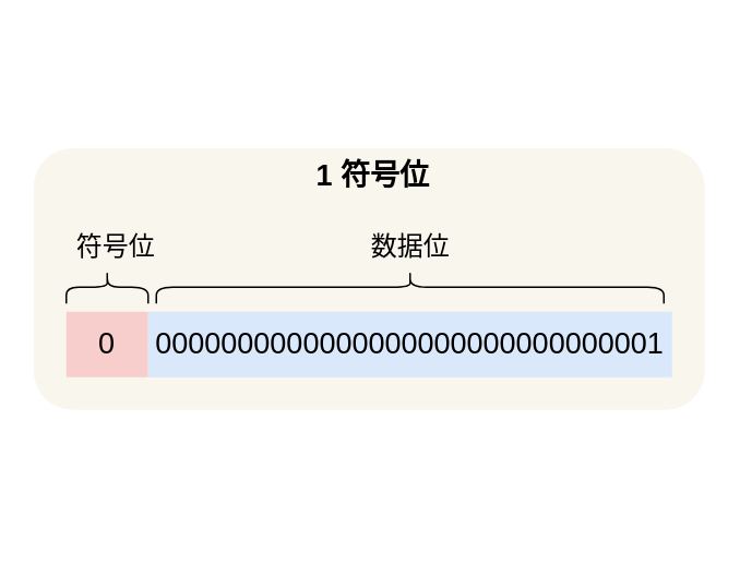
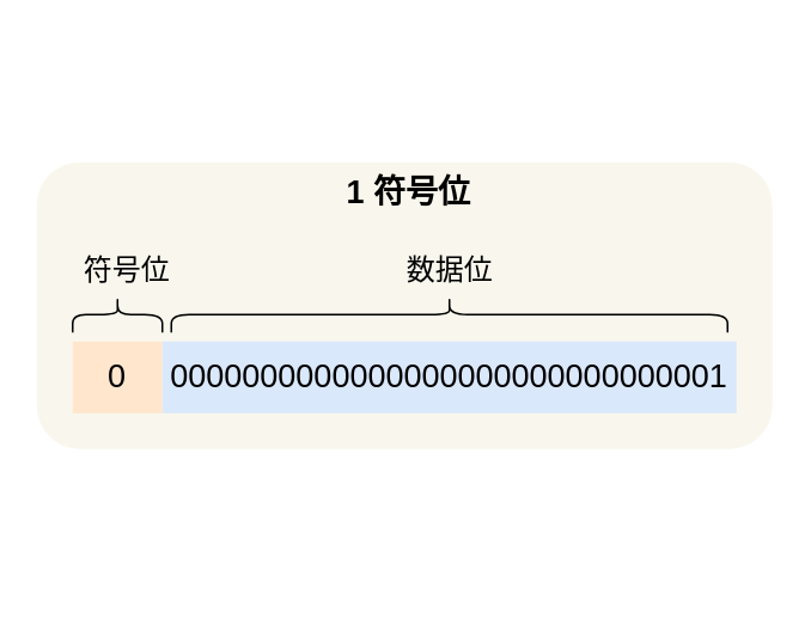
- <mxCell id="3" value="0" style="rounded=0;whiteSpace=wrap;html=1;fontSize=18;fillColor=#f8cecc;strokeColor=none;" vertex="1" parent="1"><mxGeometry x="40" y="190" width="50" height="40" as="geometry" /></mxCell>
+ <mxCell id="3" value="0" style="rounded=0;whiteSpace=wrap;html=1;fontSize=18;fillColor=#ffe6cc;strokeColor=none;" vertex="1" parent="1"><mxGeometry x="40" y="190" width="50" height="40" as="geometry" /></mxCell>
